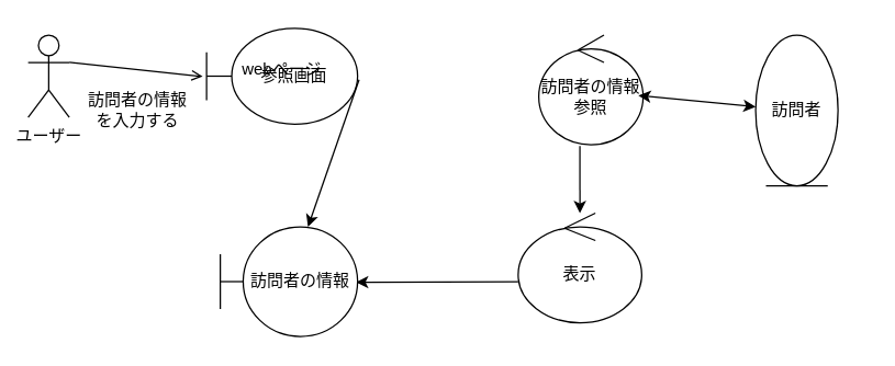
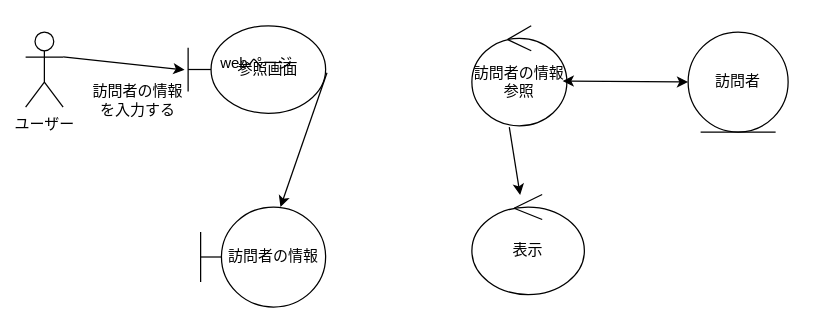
- <mxCell id="4" value="" style="endArrow=open;html=1;entryX=-0.026;entryY=0.504;entryDx=0;entryDy=0;entryPerimeter=0;exitX=1;exitY=0.333;exitDx=0;exitDy=0;exitPerimeter=0;" parent="1" source="2" target="3" edge="1"><mxGeometry width="50" height="50" relative="1" as="geometry"><mxPoint x="560" y="175" as="sourcePoint" /><mxPoint x="610" y="125" as="targetPoint" /></mxGeometry></mxCell>
+ <mxCell id="4" value="" style="endArrow=classic;html=1;entryX=-0.026;entryY=0.504;entryDx=0;entryDy=0;entryPerimeter=0;exitX=1;exitY=0.333;exitDx=0;exitDy=0;exitPerimeter=0;" parent="1" source="2" target="3" edge="1"><mxGeometry width="50" height="50" relative="1" as="geometry"><mxPoint x="560" y="175" as="sourcePoint" /><mxPoint x="610" y="125" as="targetPoint" /></mxGeometry></mxCell>
- <mxCell id="7" value="訪問者の情報参照" style="ellipse;shape=umlControl;whiteSpace=wrap;html=1;" parent="1" vertex="1"><mxGeometry x="392" y="25" width="76" height="80" as="geometry" /></mxCell>
+ <mxCell id="7" value="訪問者の情報参照" style="ellipse;shape=umlControl;whiteSpace=wrap;html=1;" parent="1" vertex="1"><mxGeometry x="377" y="20" width="76" height="80" as="geometry" /></mxCell>
- <mxCell id="8" value="訪問者の情報を入力する" style="text;html=1;align=center;verticalAlign=middle;whiteSpace=wrap;rounded=0;" parent="1" vertex="1"><mxGeometry x="60" y="65" width="80" height="30" as="geometry" /></mxCell>
+ <mxCell id="8" value="訪問者の情報を入力する" style="text;html=1;align=center;verticalAlign=middle;whiteSpace=wrap;rounded=0;" parent="1" vertex="1"><mxGeometry x="70" y="65" width="80" height="30" as="geometry" /></mxCell>
- <mxCell id="10" value="訪問者" style="ellipse;shape=umlEntity;whiteSpace=wrap;html=1;" parent="1" vertex="1"><mxGeometry x="550" y="25" width="60" height="110" as="geometry" /></mxCell>
+ <mxCell id="10" value="訪問者" style="ellipse;shape=umlEntity;whiteSpace=wrap;html=1;" parent="1" vertex="1"><mxGeometry x="550" y="25" width="80" height="80" as="geometry" /></mxCell>
- <mxCell id="13" value="" style="endArrow=classic;html=1;exitX=0;exitY=0.625;exitDx=0;exitDy=0;exitPerimeter=0;entryX=0.988;entryY=0.506;entryDx=0;entryDy=0;entryPerimeter=0;" parent="1" source="12" target="14" edge="1"><mxGeometry width="50" height="50" relative="1" as="geometry"><mxPoint x="440" y="195" as="sourcePoint" /><mxPoint x="200" y="225" as="targetPoint" /></mxGeometry></mxCell>
